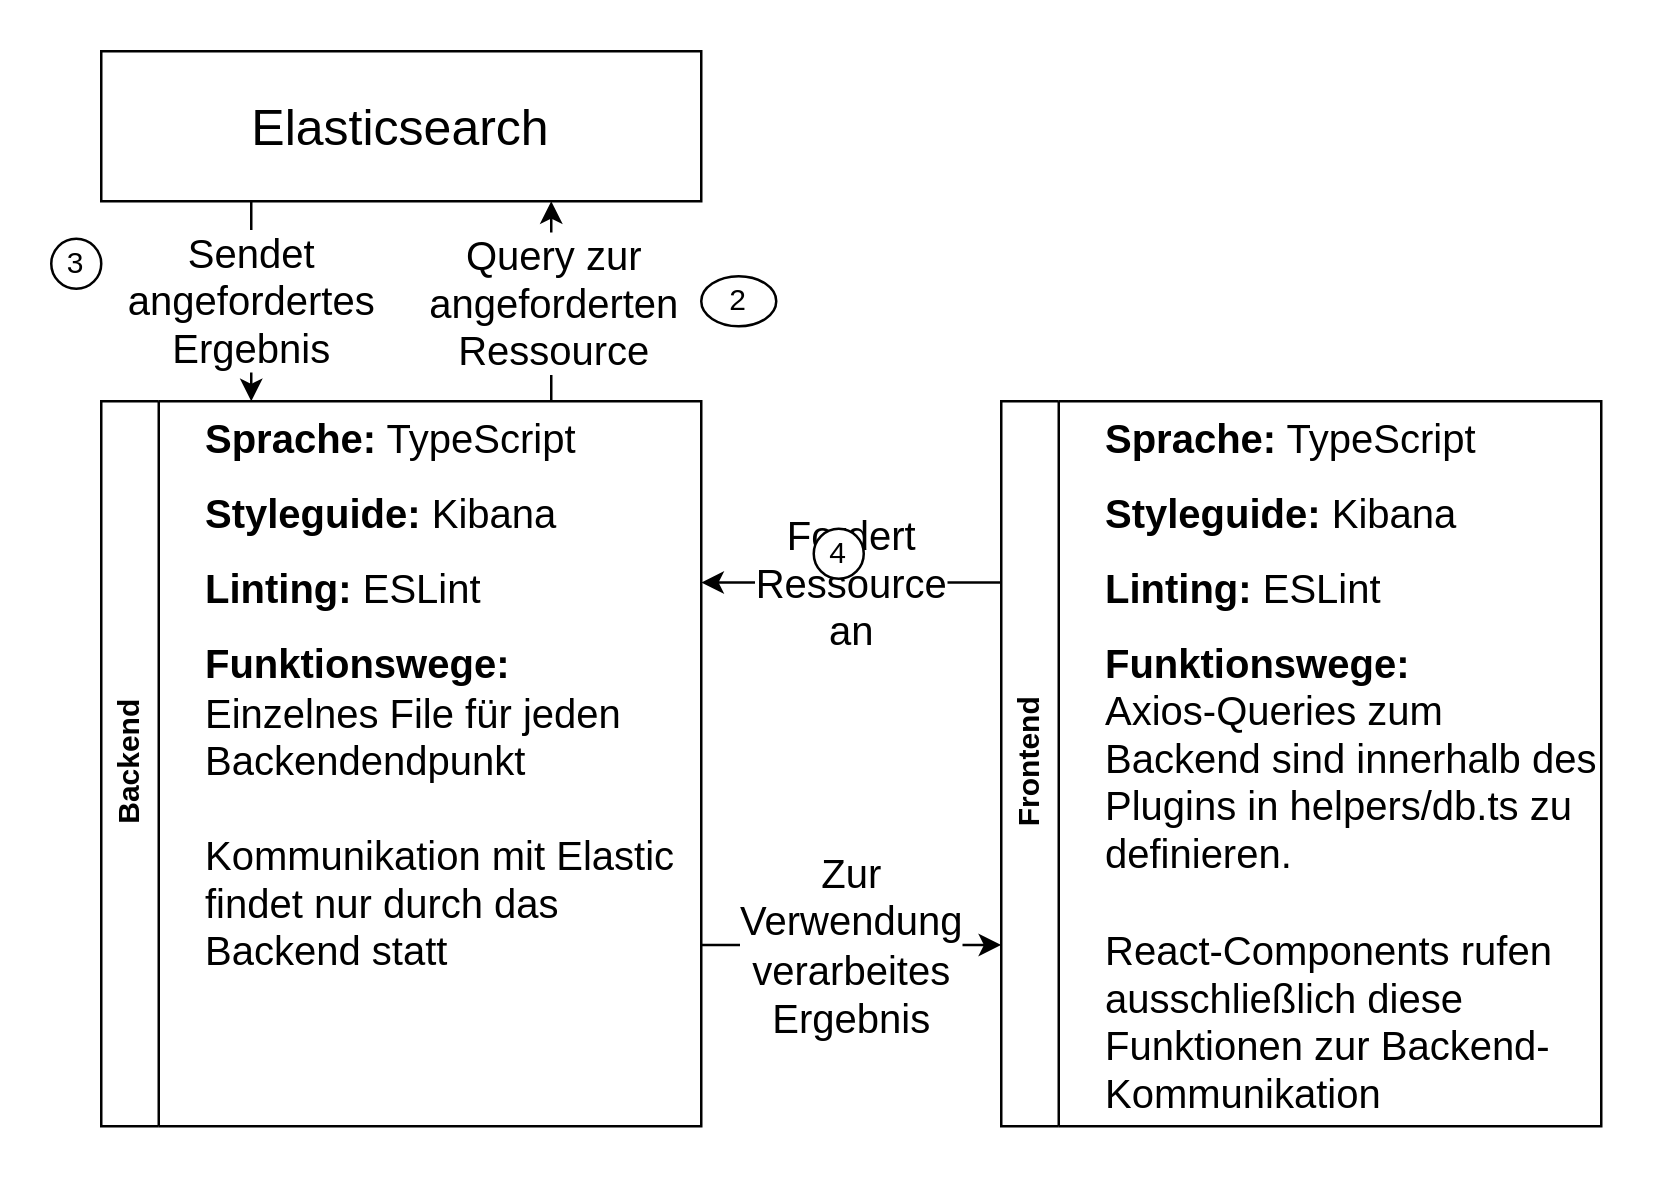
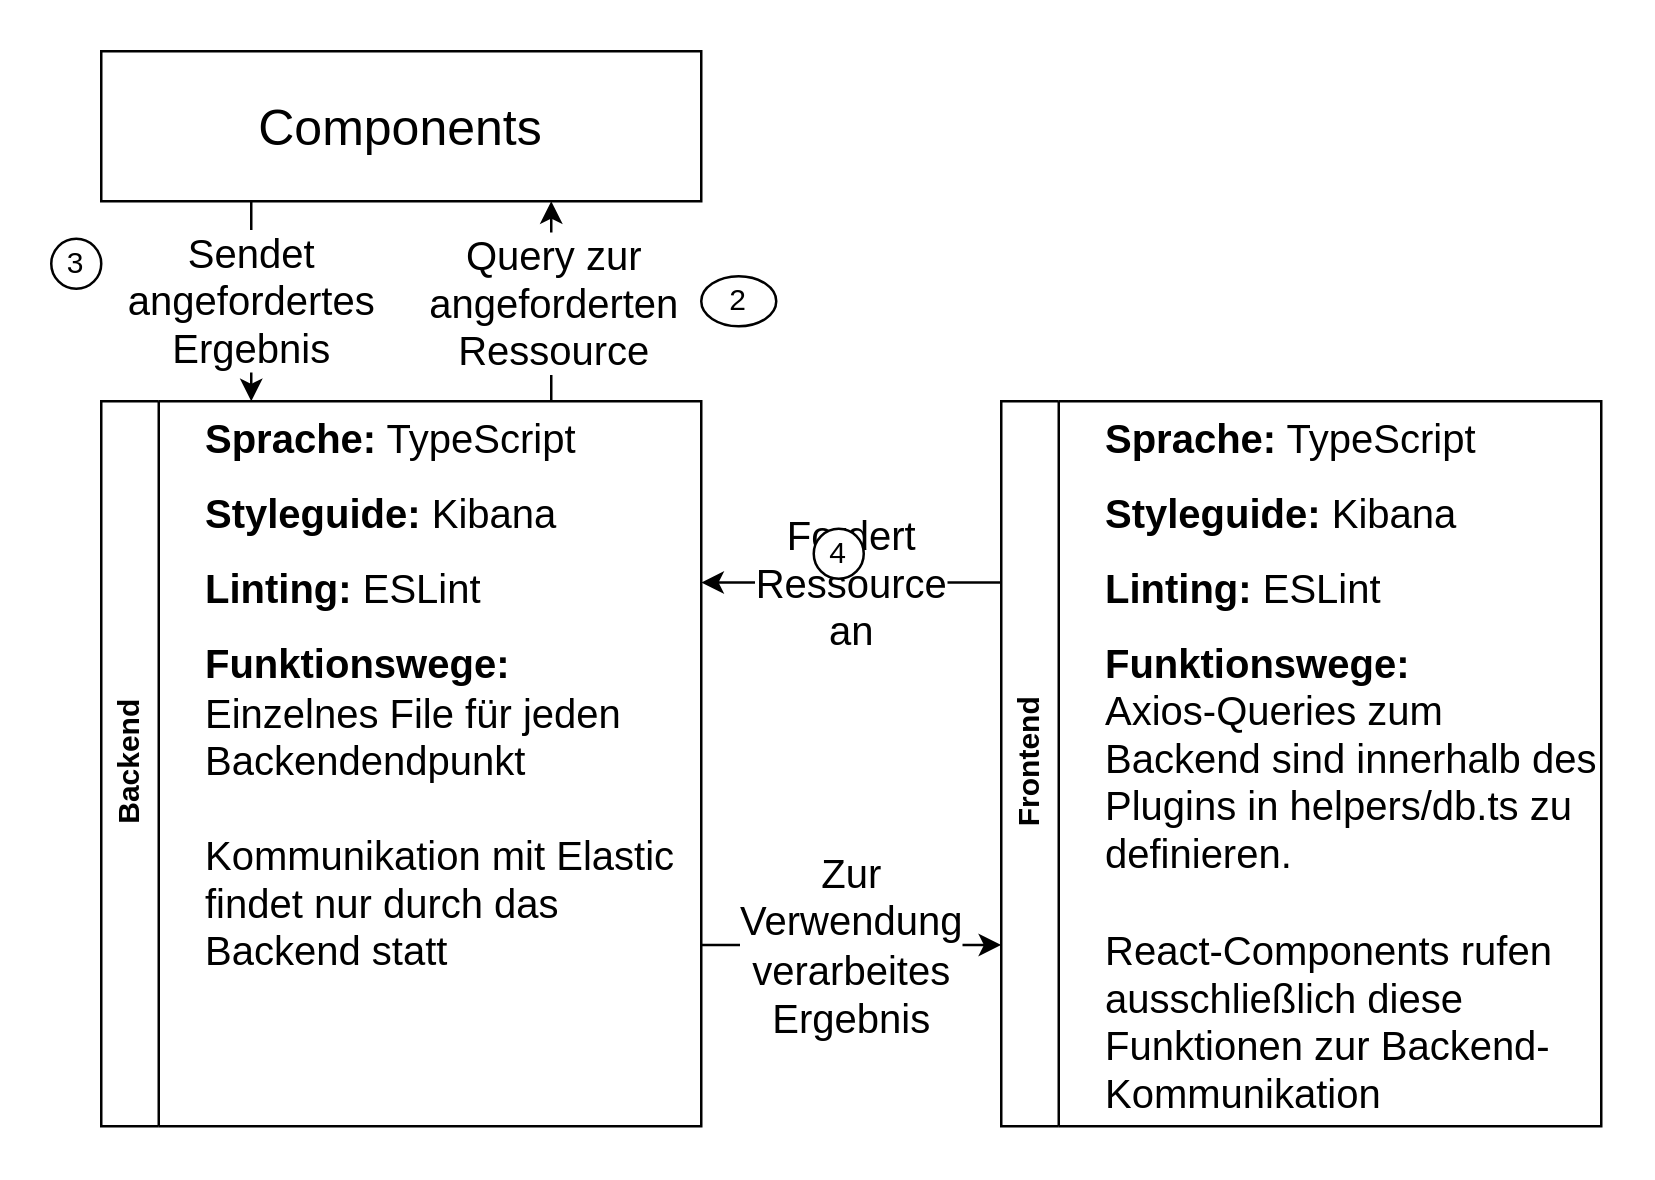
- <mxCell id="14" value="&lt;font style=&quot;font-size: 20px;&quot;&gt;Elasticsearch&lt;/font&gt;" style="rounded=0;whiteSpace=wrap;html=1;" parent="1" vertex="1"><mxGeometry x="40" y="20" width="240" height="60" as="geometry" /></mxCell>
+ <mxCell id="14" value="&lt;font style=&quot;font-size: 20px;&quot;&gt;Components&lt;/font&gt;" style="rounded=0;whiteSpace=wrap;html=1;" parent="1" vertex="1"><mxGeometry x="40" y="20" width="240" height="60" as="geometry" /></mxCell>
